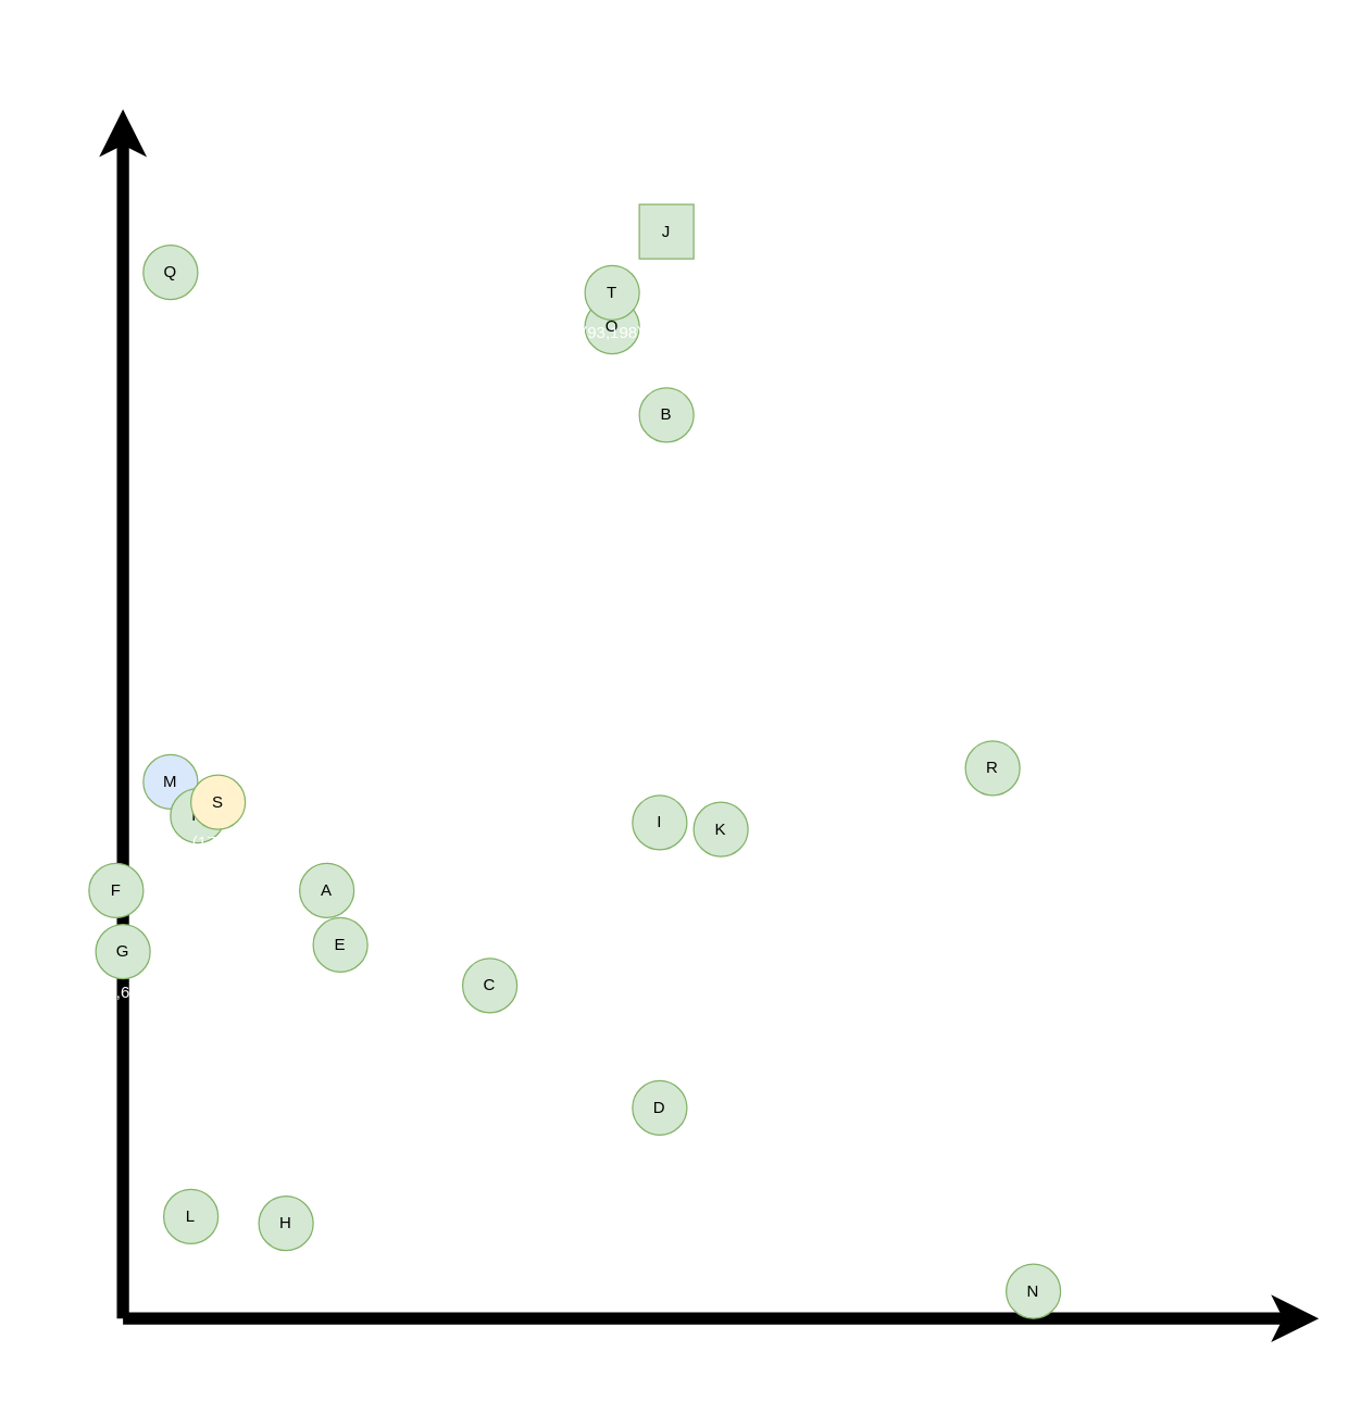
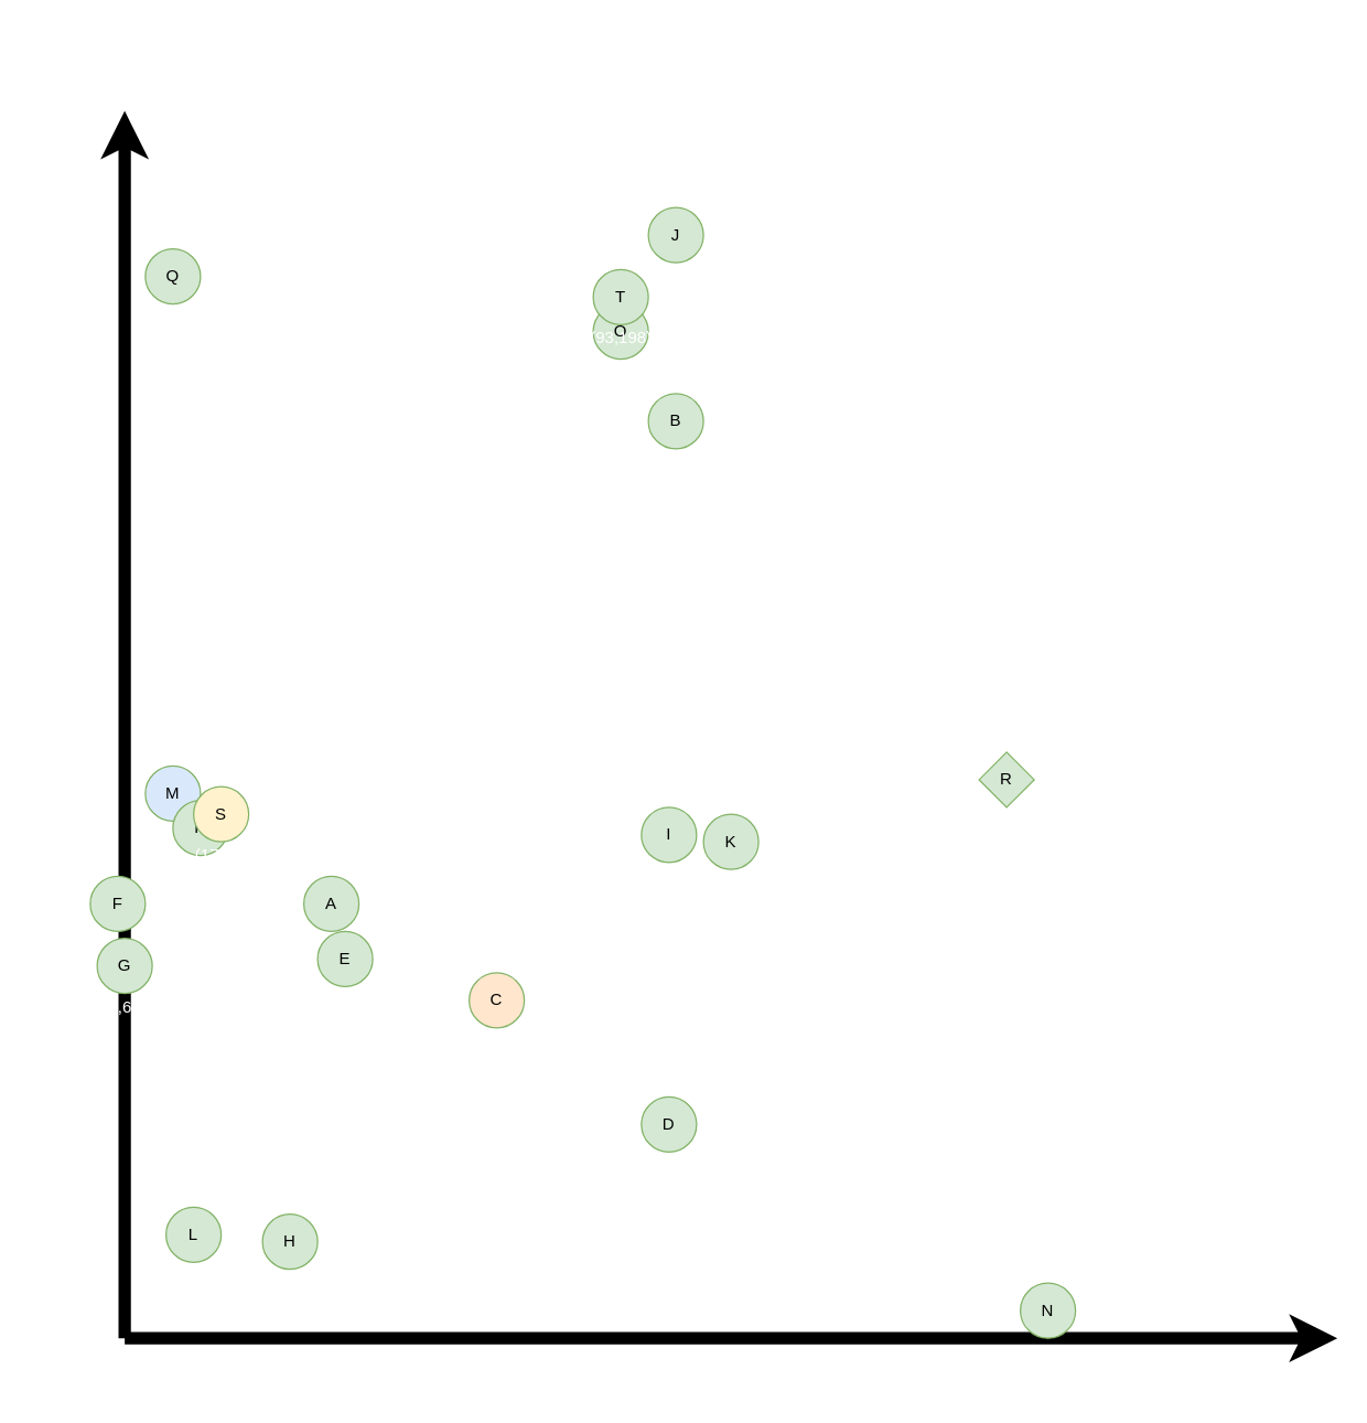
- <mxCell id="64" value="&lt;font color=&quot;#000000&quot;&gt;J&lt;/font&gt;" style="whiteSpace=wrap;html=1;aspect=fixed;fillColor=#d5e8d4;strokeColor=#82b366;rounded=0;" vertex="1" parent="1"><mxGeometry x="470" y="150" width="40" height="40" as="geometry" /></mxCell>
+ <mxCell id="64" value="&lt;font color=&quot;#000000&quot;&gt;J&lt;/font&gt;" style="ellipse;whiteSpace=wrap;html=1;aspect=fixed;fillColor=#d5e8d4;strokeColor=#82b366;" vertex="1" parent="1"><mxGeometry x="470" y="150" width="40" height="40" as="geometry" /></mxCell>
- <mxCell id="80" value="&lt;font color=&quot;#000000&quot;&gt;R&lt;/font&gt;" style="ellipse;whiteSpace=wrap;html=1;aspect=fixed;fillColor=#d5e8d4;strokeColor=#82b366;" vertex="1" parent="1"><mxGeometry x="710" y="545" width="40" height="40" as="geometry" /></mxCell>
+ <mxCell id="80" value="&lt;font color=&quot;#000000&quot;&gt;R&lt;/font&gt;" style="rhombus;whiteSpace=wrap;html=1;aspect=fixed;fillColor=#d5e8d4;strokeColor=#82b366;" vertex="1" parent="1"><mxGeometry x="710" y="545" width="40" height="40" as="geometry" /></mxCell>
- <mxCell id="50" value="&lt;font color=&quot;#000000&quot;&gt;C&lt;/font&gt;" style="ellipse;whiteSpace=wrap;html=1;aspect=fixed;fillColor=#d5e8d4;strokeColor=#82b366;" vertex="1" parent="1"><mxGeometry x="340" y="705" width="40" height="40" as="geometry" /></mxCell>
+ <mxCell id="50" value="&lt;font color=&quot;#000000&quot;&gt;C&lt;/font&gt;" style="ellipse;whiteSpace=wrap;html=1;aspect=fixed;fillColor=#ffe6cc;strokeColor=#82b366;" vertex="1" parent="1"><mxGeometry x="340" y="705" width="40" height="40" as="geometry" /></mxCell>
